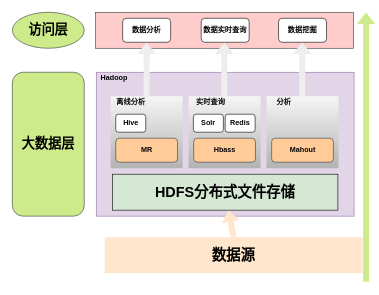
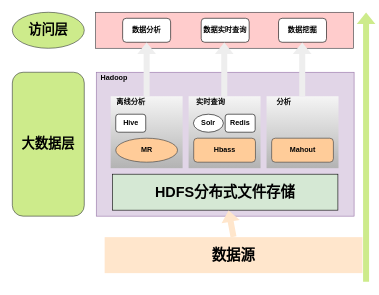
- <mxCell id="17" value="Solr" style="rounded=1;whiteSpace=wrap;html=1;strokeColor=#000000;fontStyle=1" parent="1" vertex="1"><mxGeometry x="322" y="190" width="50" height="30" as="geometry" /></mxCell>
+ <mxCell id="17" value="Solr" style="ellipse;whiteSpace=wrap;html=1;strokeColor=#000000;fontStyle=1;" parent="1" vertex="1"><mxGeometry x="322" y="190" width="50" height="30" as="geometry" /></mxCell>
- <mxCell id="13" value="MR" style="rounded=1;whiteSpace=wrap;html=1;strokeColor=#36393d;fillColor=#ffcc99;fontStyle=1" parent="1" vertex="1"><mxGeometry x="192.5" y="230" width="103" height="40" as="geometry" /></mxCell>
+ <mxCell id="13" value="MR" style="ellipse;whiteSpace=wrap;html=1;strokeColor=#36393d;fillColor=#ffcc99;fontStyle=1;" parent="1" vertex="1"><mxGeometry x="192.5" y="230" width="103" height="40" as="geometry" /></mxCell>
